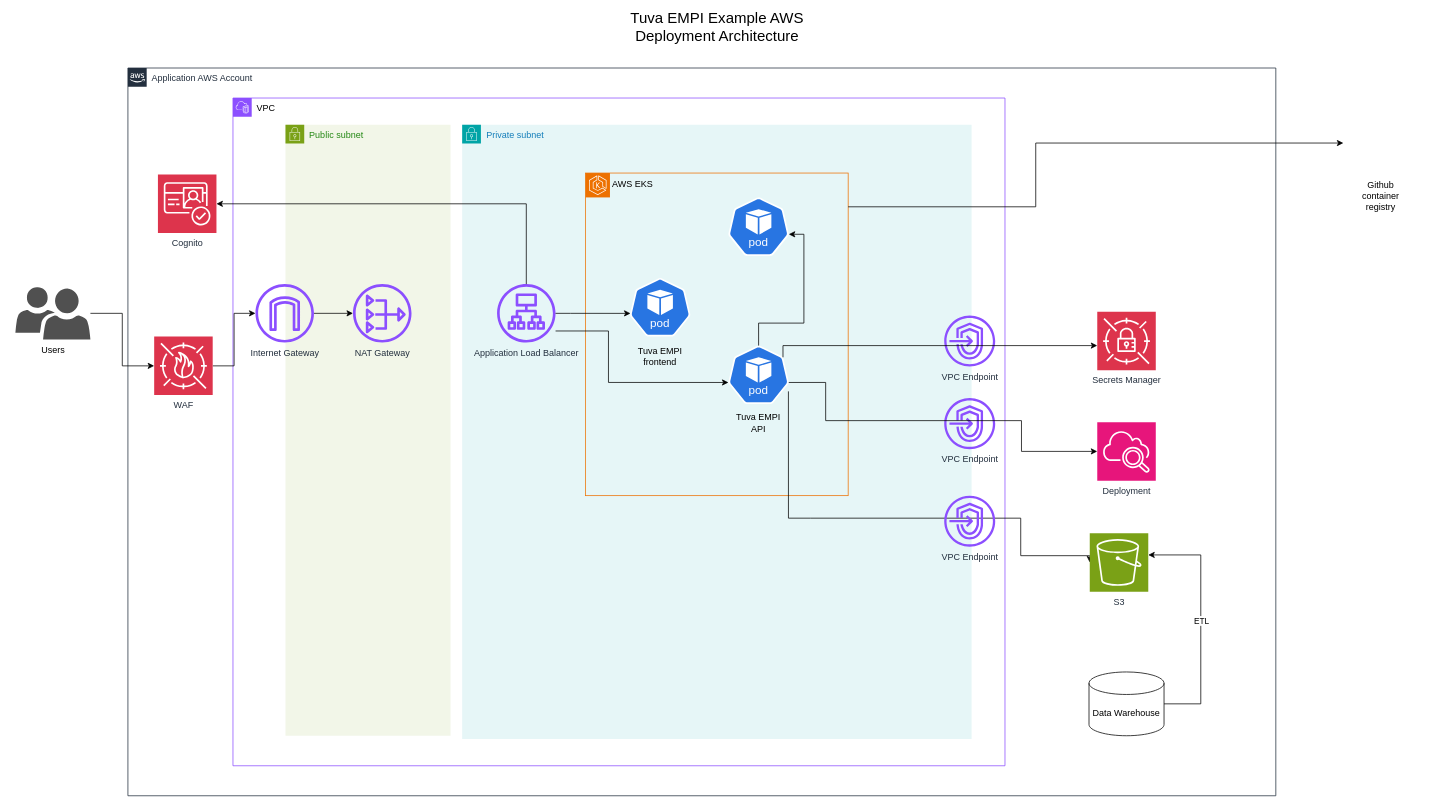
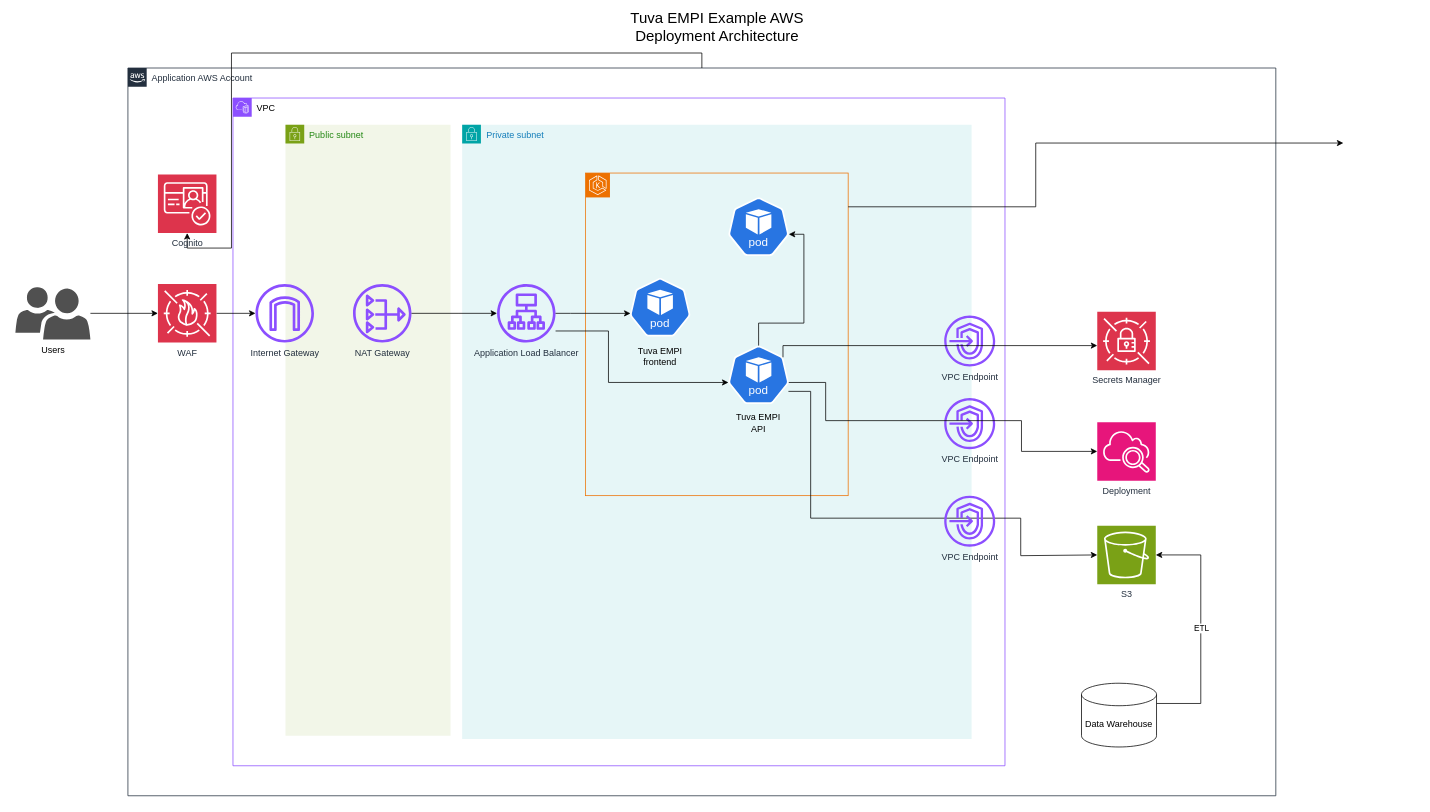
- <mxCell id="10" value="&lt;div align=&quot;right&quot;&gt;AWS EKS&lt;/div&gt;" style="text;html=1;align=center;verticalAlign=middle;whiteSpace=wrap;rounded=0;movable=1;resizable=1;rotatable=1;deletable=1;editable=1;locked=0;connectable=1;" parent="7" vertex="1"><mxGeometry x="32.5" width="60" height="30" as="geometry" /></mxCell>
- <mxCell id="43" value="Github container registry" style="text;html=1;align=center;verticalAlign=middle;whiteSpace=wrap;rounded=0;" vertex="1" parent="1"><mxGeometry x="1810" y="231" width="60" height="60" as="geometry" /></mxCell>
- <mxCell id="34" style="edgeStyle=orthogonalEdgeStyle;rounded=0;orthogonalLoop=1;jettySize=auto;html=1;startArrow=classic;startFill=1;endArrow=none;" parent="1" source="35" target="17" edge="1"><mxGeometry relative="1" as="geometry" /></mxCell>
+ <mxCell id="34" style="edgeStyle=orthogonalEdgeStyle;rounded=0;orthogonalLoop=1;jettySize=auto;html=1;startArrow=classic;startFill=1;endArrow=none;" parent="1" source="35" target="20" edge="1"><mxGeometry relative="1" as="geometry" /></mxCell>
- <mxCell id="3" style="edgeStyle=orthogonalEdgeStyle;rounded=0;orthogonalLoop=1;jettySize=auto;html=1;startArrow=none;startFill=0;" parent="2" source="4" target="5" edge="1"><mxGeometry relative="1" as="geometry"><mxPoint x="48" y="251.5" as="sourcePoint" /><mxPoint x="90" y="251.5" as="targetPoint" /><Array as="points" /></mxGeometry></mxCell>
+ <mxCell id="39" style="edgeStyle=orthogonalEdgeStyle;rounded=0;orthogonalLoop=1;jettySize=auto;html=1;startArrow=none;startFill=0;" parent="1" source="5" target="17" edge="1"><mxGeometry relative="1" as="geometry"><Array as="points"><mxPoint x="610" y="417" /><mxPoint x="610" y="417" /></Array></mxGeometry></mxCell>
- <mxCell id="30" value="WAF" style="sketch=0;points=[[0,0,0],[0.25,0,0],[0.5,0,0],[0.75,0,0],[1,0,0],[0,1,0],[0.25,1,0],[0.5,1,0],[0.75,1,0],[1,1,0],[0,0.25,0],[0,0.5,0],[0,0.75,0],[1,0.25,0],[1,0.5,0],[1,0.75,0]];outlineConnect=0;fontColor=#232F3E;fillColor=#DD344C;strokeColor=#ffffff;dashed=0;verticalLabelPosition=bottom;verticalAlign=top;align=center;html=1;fontSize=12;fontStyle=0;aspect=fixed;shape=mxgraph.aws4.resourceIcon;resIcon=mxgraph.aws4.waf;" parent="1" vertex="1"><mxGeometry x="205" y="448" width="78" height="78" as="geometry" /></mxCell>
+ <mxCell id="30" value="WAF" style="sketch=0;points=[[0,0,0],[0.25,0,0],[0.5,0,0],[0.75,0,0],[1,0,0],[0,1,0],[0.25,1,0],[0.5,1,0],[0.75,1,0],[1,1,0],[0,0.25,0],[0,0.5,0],[0,0.75,0],[1,0.25,0],[1,0.5,0],[1,0.75,0]];outlineConnect=0;fontColor=#232F3E;fillColor=#DD344C;strokeColor=#ffffff;dashed=0;verticalLabelPosition=bottom;verticalAlign=top;align=center;html=1;fontSize=12;fontStyle=0;aspect=fixed;shape=mxgraph.aws4.resourceIcon;resIcon=mxgraph.aws4.waf;" parent="1" vertex="1"><mxGeometry x="210" y="378" width="78" height="78" as="geometry" /></mxCell>
- <mxCell id="33" value="S3" style="sketch=0;points=[[0,0,0],[0.25,0,0],[0.5,0,0],[0.75,0,0],[1,0,0],[0,1,0],[0.25,1,0],[0.5,1,0],[0.75,1,0],[1,1,0],[0,0.25,0],[0,0.5,0],[0,0.75,0],[1,0.25,0],[1,0.5,0],[1,0.75,0]];outlineConnect=0;fontColor=#232F3E;fillColor=#7AA116;strokeColor=#ffffff;dashed=0;verticalLabelPosition=bottom;verticalAlign=top;align=center;html=1;fontSize=12;fontStyle=0;aspect=fixed;shape=mxgraph.aws4.resourceIcon;resIcon=mxgraph.aws4.s3;" parent="1" vertex="1"><mxGeometry x="1452" y="710" width="78" height="78" as="geometry" /></mxCell>
+ <mxCell id="33" value="S3" style="sketch=0;points=[[0,0,0],[0.25,0,0],[0.5,0,0],[0.75,0,0],[1,0,0],[0,1,0],[0.25,1,0],[0.5,1,0],[0.75,1,0],[1,1,0],[0,0.25,0],[0,0.5,0],[0,0.75,0],[1,0.25,0],[1,0.5,0],[1,0.75,0]];outlineConnect=0;fontColor=#232F3E;fillColor=#7AA116;strokeColor=#ffffff;dashed=0;verticalLabelPosition=bottom;verticalAlign=top;align=center;html=1;fontSize=12;fontStyle=0;aspect=fixed;shape=mxgraph.aws4.resourceIcon;resIcon=mxgraph.aws4.s3;" parent="1" vertex="1"><mxGeometry x="1462" y="700" width="78" height="78" as="geometry" /></mxCell>
- <mxCell id="44" value="Data Warehouse" style="shape=cylinder3;whiteSpace=wrap;html=1;boundedLbl=1;backgroundOutline=1;size=15;" parent="1" vertex="1"><mxGeometry x="1451" y="895" width="100" height="85" as="geometry" /></mxCell>
+ <mxCell id="44" value="Data Warehouse" style="shape=cylinder3;whiteSpace=wrap;html=1;boundedLbl=1;backgroundOutline=1;size=15;" parent="1" vertex="1"><mxGeometry x="1441" y="910" width="100" height="85" as="geometry" /></mxCell>
